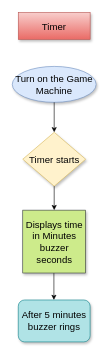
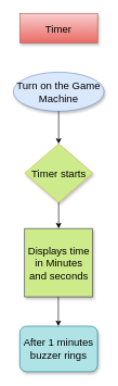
- <mxCell id="5" value="&lt;font size=&quot;3&quot;&gt;Timer starts&lt;/font&gt;" style="rhombus;whiteSpace=wrap;html=1;fillColor=#fff2cc;strokeColor=#d6b656;shadow=1;" parent="1" vertex="1"><mxGeometry x="37.5" y="220" width="105" height="90" as="geometry" /></mxCell>
+ <mxCell id="5" value="&lt;font size=&quot;3&quot;&gt;Timer starts&lt;/font&gt;" style="rhombus;whiteSpace=wrap;html=1;fillColor=#cdeb8b;strokeColor=#d6b656;shadow=1;" parent="1" vertex="1"><mxGeometry x="37.5" y="220" width="105" height="90" as="geometry" /></mxCell>
- <mxCell id="9" value="&lt;font size=&quot;3&quot;&gt;Displays time in Minutes buzzer seconds&lt;/font&gt;" style="whiteSpace=wrap;html=1;aspect=fixed;fillColor=#cdeb8b;strokeColor=#36393d;shadow=1;" vertex="1" parent="1"><mxGeometry x="37.5" y="350" width="105" height="105" as="geometry" /></mxCell>
+ <mxCell id="9" value="&lt;font size=&quot;3&quot;&gt;Displays time in Minutes and seconds&lt;/font&gt;" style="whiteSpace=wrap;html=1;aspect=fixed;fillColor=#cdeb8b;strokeColor=#36393d;shadow=1;" vertex="1" parent="1"><mxGeometry x="37.5" y="350" width="105" height="105" as="geometry" /></mxCell>
- <mxCell id="8" value="&lt;font size=&quot;3&quot;&gt;After 5 minutes buzzer rings&lt;/font&gt;" style="rounded=1;whiteSpace=wrap;html=1;fillColor=#b0e3e6;strokeColor=#0e8088;shadow=1;" parent="1" vertex="1"><mxGeometry x="30" y="500" width="120" height="70" as="geometry" /></mxCell>
+ <mxCell id="8" value="&lt;font size=&quot;3&quot;&gt;After 1 minutes buzzer rings&lt;/font&gt;" style="rounded=1;whiteSpace=wrap;html=1;fillColor=#b0e3e6;strokeColor=#0e8088;shadow=1;" parent="1" vertex="1"><mxGeometry x="30" y="500" width="120" height="70" as="geometry" /></mxCell>
